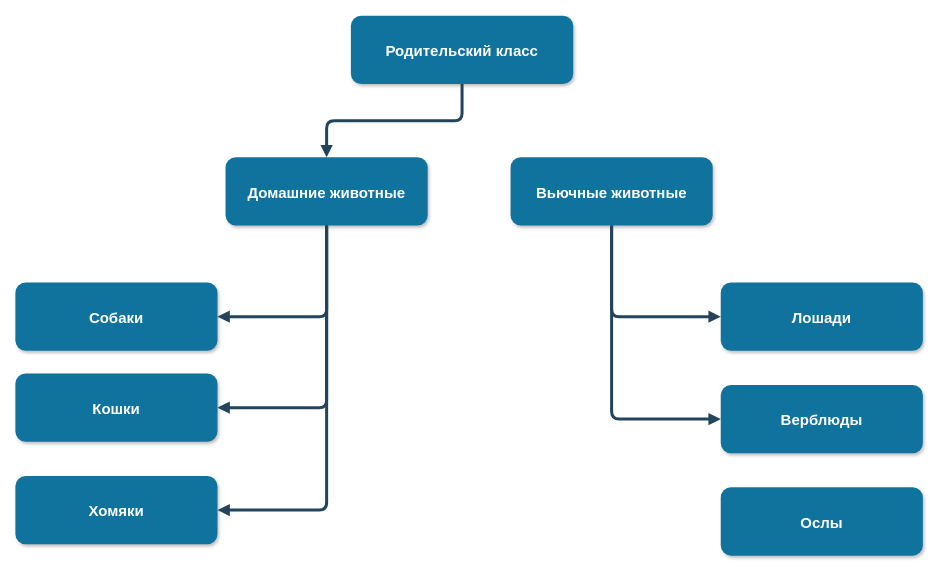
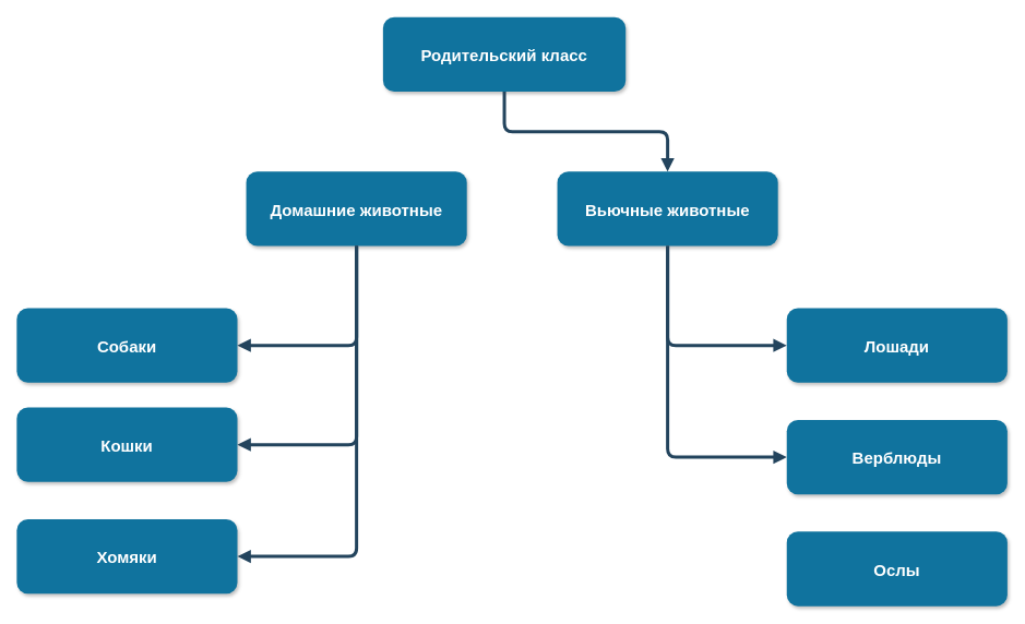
- <mxCell id="12" value="" style="edgeStyle=elbowEdgeStyle;elbow=vertical;strokeWidth=4;endArrow=block;endFill=1;fontStyle=1;strokeColor=#23445D;fontSize=20;" edge="1" parent="2" source="3" target="4"><mxGeometry x="29.644" y="251.128" width="134.744" height="151.739" as="geometry"><mxPoint x="-415.011" y="-121.391" as="sourcePoint" /><mxPoint x="-280.267" y="-273.13" as="targetPoint" /></mxGeometry></mxCell>
+ <mxCell id="12" value="" style="edgeStyle=elbowEdgeStyle;elbow=vertical;strokeWidth=4;endArrow=block;endFill=1;fontStyle=1;strokeColor=#23445D;fontSize=20;" edge="1" parent="2" source="3" target="5"><mxGeometry x="29.644" y="251.128" width="134.744" height="151.739" as="geometry"><mxPoint x="-415.011" y="-121.391" as="sourcePoint" /><mxPoint x="-280.267" y="-273.13" as="targetPoint" /></mxGeometry></mxCell>
